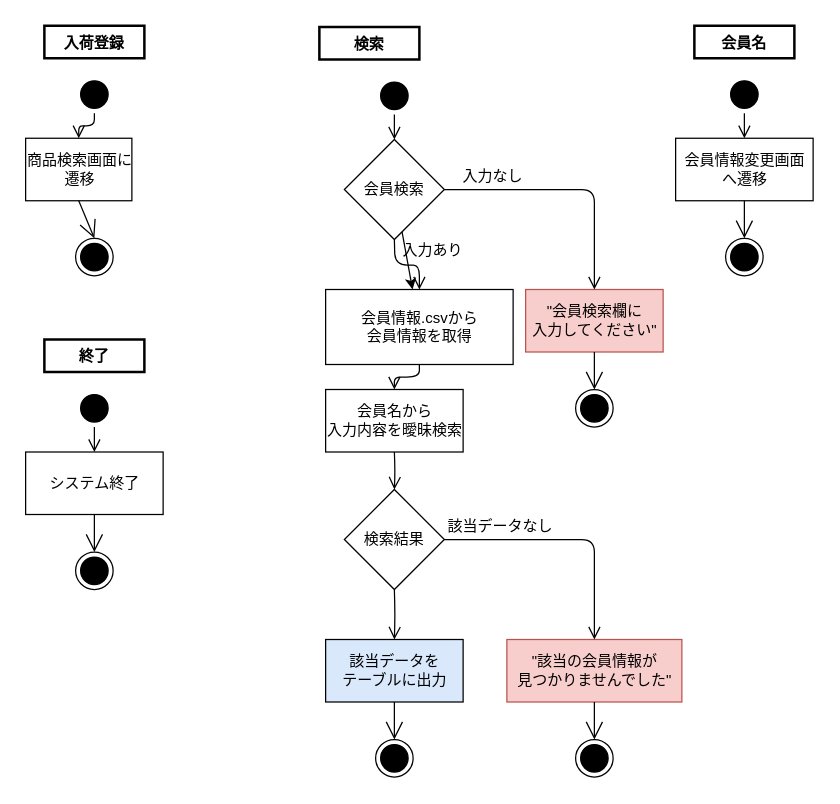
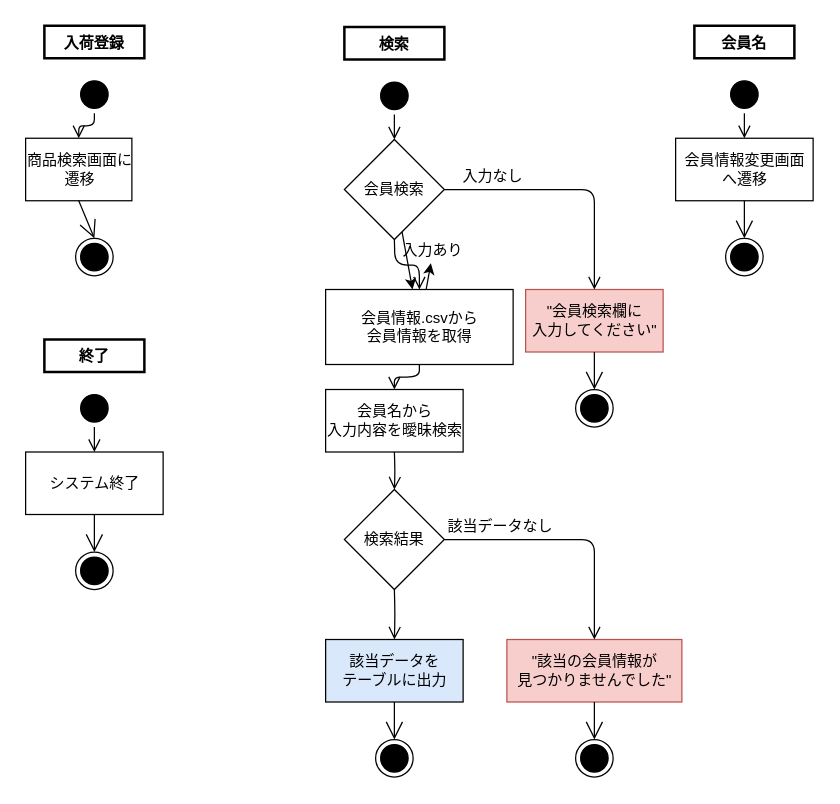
- <mxCell id="2" value="検索" style="text;align=center;fontStyle=1;verticalAlign=middle;spacingLeft=3;spacingRight=3;strokeColor=#000000;rotatable=0;points=[[0,0.5],[1,0.5]];portConstraint=eastwest;fontColor=#000000;fillColor=#FFFFFF;strokeWidth=2;" parent="1" vertex="1"><mxGeometry x="255" y="21" width="80" height="26" as="geometry" /></mxCell>
+ <mxCell id="2" value="検索" style="text;align=center;fontStyle=1;verticalAlign=middle;spacingLeft=3;spacingRight=3;strokeColor=#000000;rotatable=0;points=[[0,0.5],[1,0.5]];portConstraint=eastwest;fontColor=#000000;fillColor=#FFFFFF;strokeWidth=2;" parent="1" vertex="1"><mxGeometry x="275" y="21" width="80" height="26" as="geometry" /></mxCell>
+ <mxCell id="11" value="" style="edgeStyle=none;html=1;" edge="1" parent="1" source="12" target="19"><mxGeometry relative="1" as="geometry" /></mxCell>
